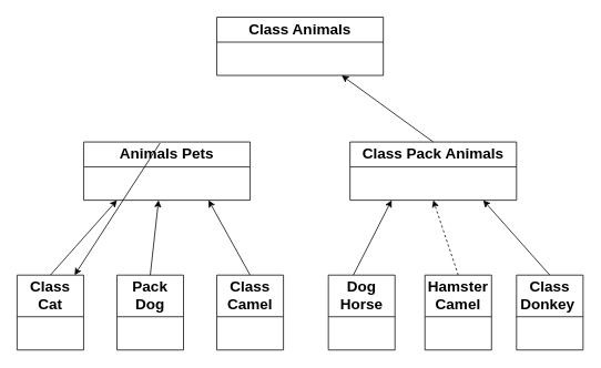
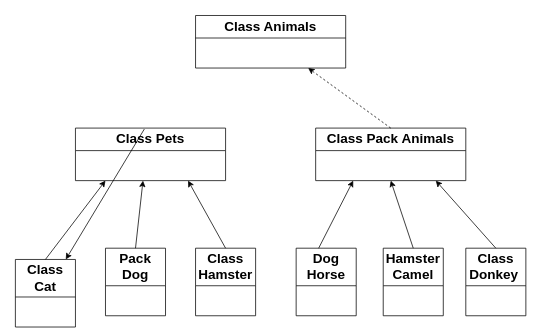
- <mxCell id="6" value="" style="endArrow=classic;html=1;fontSize=18;entryX=0.75;entryY=1;entryDx=0;entryDy=0;exitX=0.5;exitY=0;exitDx=0;exitDy=0;" edge="1" parent="1" source="4" target="2"><mxGeometry width="50" height="50" relative="1" as="geometry"><mxPoint x="470" y="240" as="sourcePoint" /><mxPoint x="520" y="190" as="targetPoint" /></mxGeometry></mxCell>
+ <mxCell id="6" value="" style="endArrow=classic;html=1;fontSize=18;entryX=0.75;entryY=1;entryDx=0;entryDy=0;exitX=0.5;exitY=0;exitDx=0;exitDy=0;dashed=1;" edge="1" parent="1" source="4" target="2"><mxGeometry width="50" height="50" relative="1" as="geometry"><mxPoint x="470" y="240" as="sourcePoint" /><mxPoint x="520" y="190" as="targetPoint" /></mxGeometry></mxCell>
- <mxCell id="3" value="Animals Pets" style="swimlane;whiteSpace=wrap;html=1;fontSize=18;startSize=30;" vertex="1" parent="1"><mxGeometry x="100" y="170" width="200" height="70" as="geometry" /></mxCell>
+ <mxCell id="3" value="Class Pets" style="swimlane;whiteSpace=wrap;html=1;fontSize=18;startSize=30;" vertex="1" parent="1"><mxGeometry x="100" y="170" width="200" height="70" as="geometry" /></mxCell>
- <mxCell id="18" value="" style="endArrow=classic;html=1;fontSize=18;entryX=0.5;entryY=1;entryDx=0;entryDy=0;exitX=0.5;exitY=0;exitDx=0;exitDy=0;dashed=1;" edge="1" parent="1" source="14" target="4"><mxGeometry width="50" height="50" relative="1" as="geometry"><mxPoint x="550" y="320" as="sourcePoint" /><mxPoint x="520" y="200" as="targetPoint" /></mxGeometry></mxCell>
+ <mxCell id="18" value="" style="endArrow=classic;html=1;fontSize=18;entryX=0.5;entryY=1;entryDx=0;entryDy=0;exitX=0.5;exitY=0;exitDx=0;exitDy=0;" edge="1" parent="1" source="14" target="4"><mxGeometry width="50" height="50" relative="1" as="geometry"><mxPoint x="550" y="320" as="sourcePoint" /><mxPoint x="520" y="200" as="targetPoint" /></mxGeometry></mxCell>
- <mxCell id="9" value="Class Camel" style="swimlane;whiteSpace=wrap;html=1;fontSize=18;startSize=50;" vertex="1" parent="1"><mxGeometry x="260" y="330" width="80" height="90" as="geometry" /></mxCell>
+ <mxCell id="9" value="Class Hamster" style="swimlane;whiteSpace=wrap;html=1;fontSize=18;startSize=50;" vertex="1" parent="1"><mxGeometry x="260" y="330" width="80" height="90" as="geometry" /></mxCell>
- <mxCell id="7" value="Class Cat" style="swimlane;whiteSpace=wrap;html=1;fontSize=18;startSize=50;" vertex="1" parent="1"><mxGeometry x="20" y="330" width="80" height="90" as="geometry" /></mxCell>
+ <mxCell id="7" value="Class Cat" style="swimlane;whiteSpace=wrap;html=1;fontSize=18;startSize=50;" vertex="1" parent="1"><mxGeometry x="20" y="345" width="80" height="90" as="geometry" /></mxCell>
